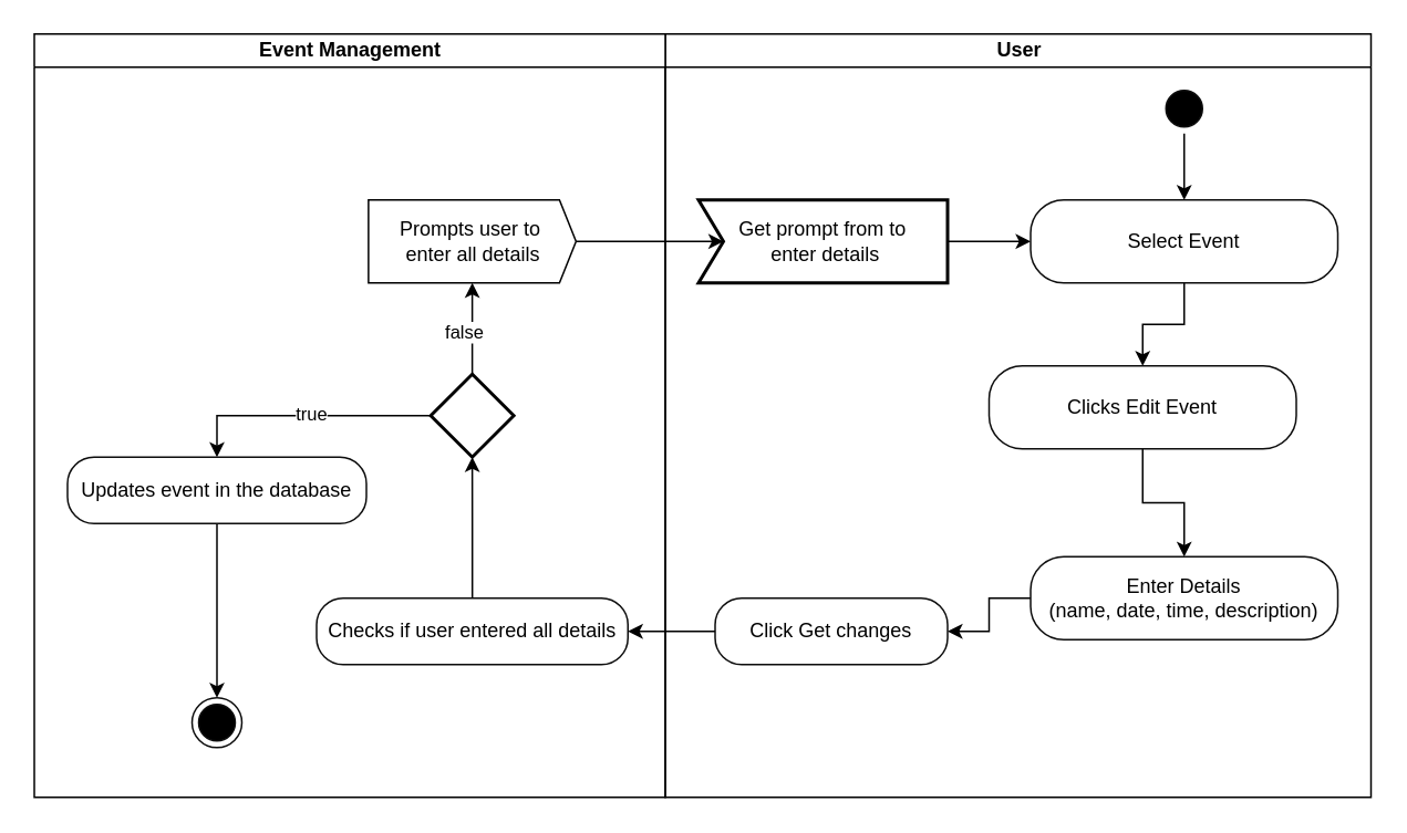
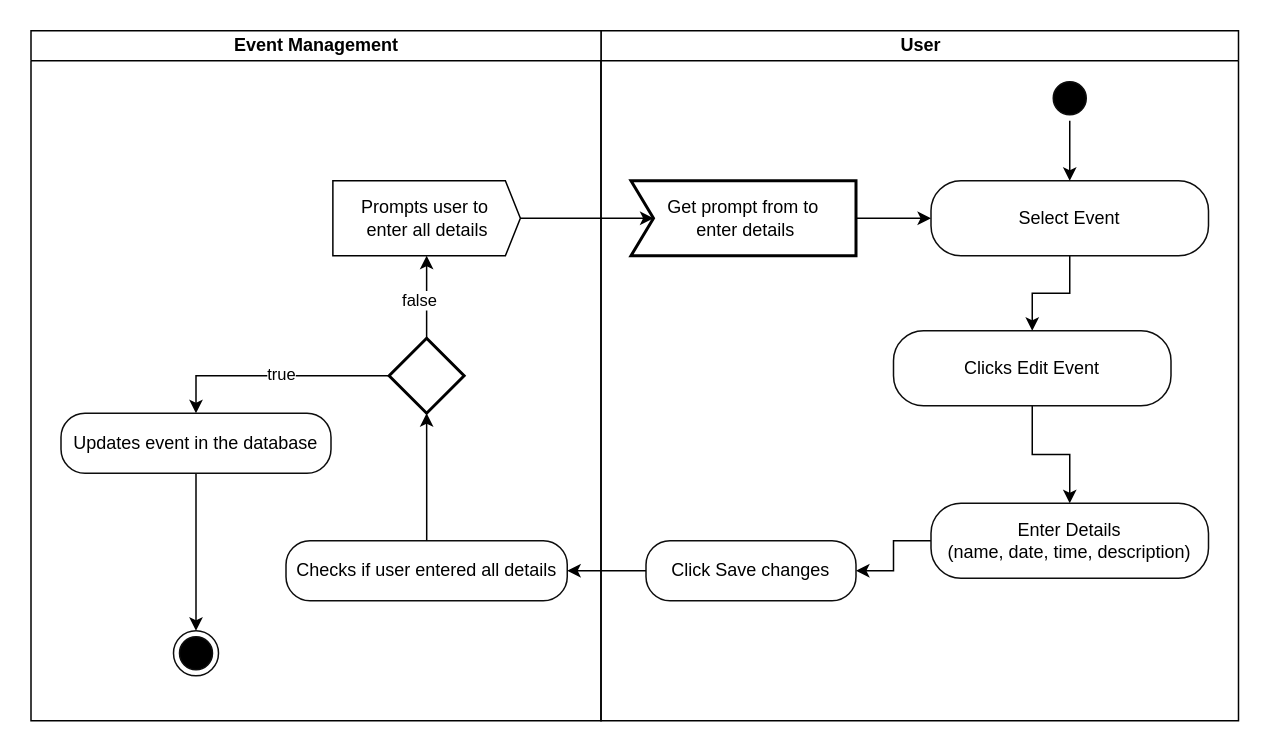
- <mxCell id="7" value="Click Get changes" style="rounded=1;whiteSpace=wrap;html=1;arcSize=40;fontColor=#000000;fillColor=#FFFFFF;strokeColor=#0D0D0D;" parent="2" vertex="1"><mxGeometry x="30" y="340" width="140" height="40" as="geometry" /></mxCell>
+ <mxCell id="7" value="Click Save changes" style="rounded=1;whiteSpace=wrap;html=1;arcSize=40;fontColor=#000000;fillColor=#FFFFFF;strokeColor=#0D0D0D;" parent="2" vertex="1"><mxGeometry x="30" y="340" width="140" height="40" as="geometry" /></mxCell>
